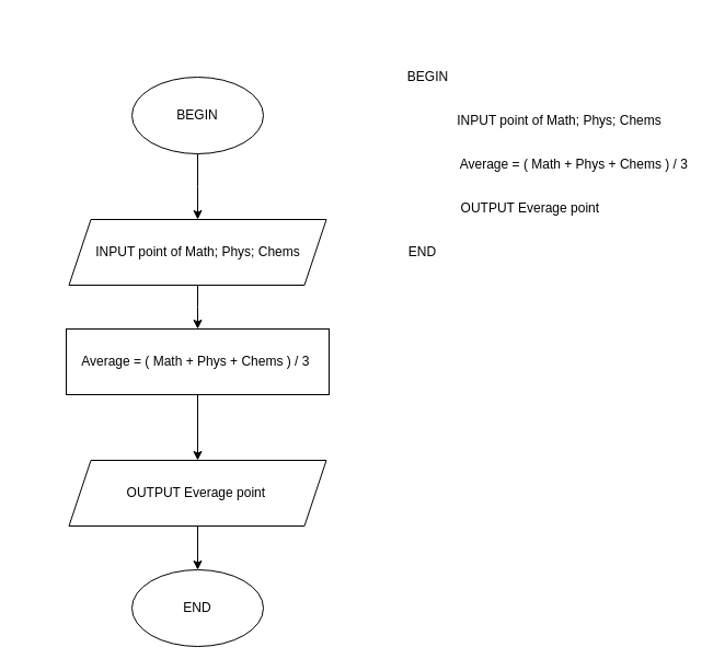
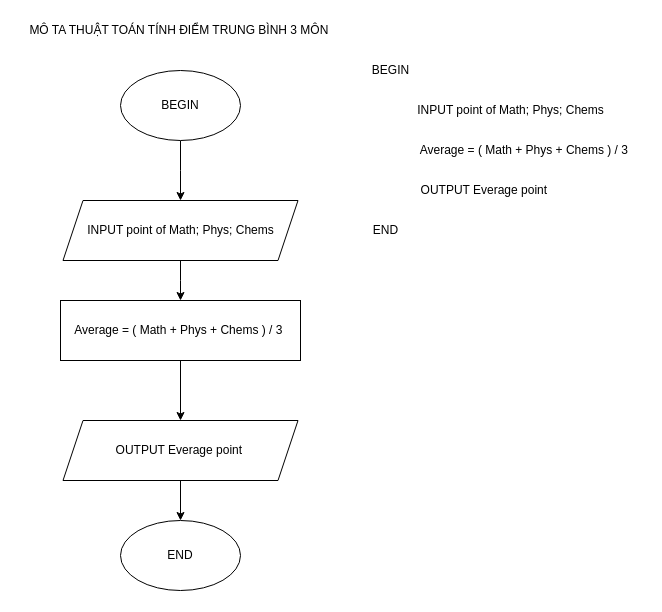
+ <mxCell id="2" value="MÔ TA THUẬT TOÁN TÍNH ĐIỂM TRUNG BÌNH 3 MÔN&amp;nbsp;" style="text;html=1;align=center;verticalAlign=middle;resizable=0;points=[];autosize=1;" parent="1" vertex="1"><mxGeometry x="20" y="20" width="320" height="20" as="geometry" /></mxCell>
